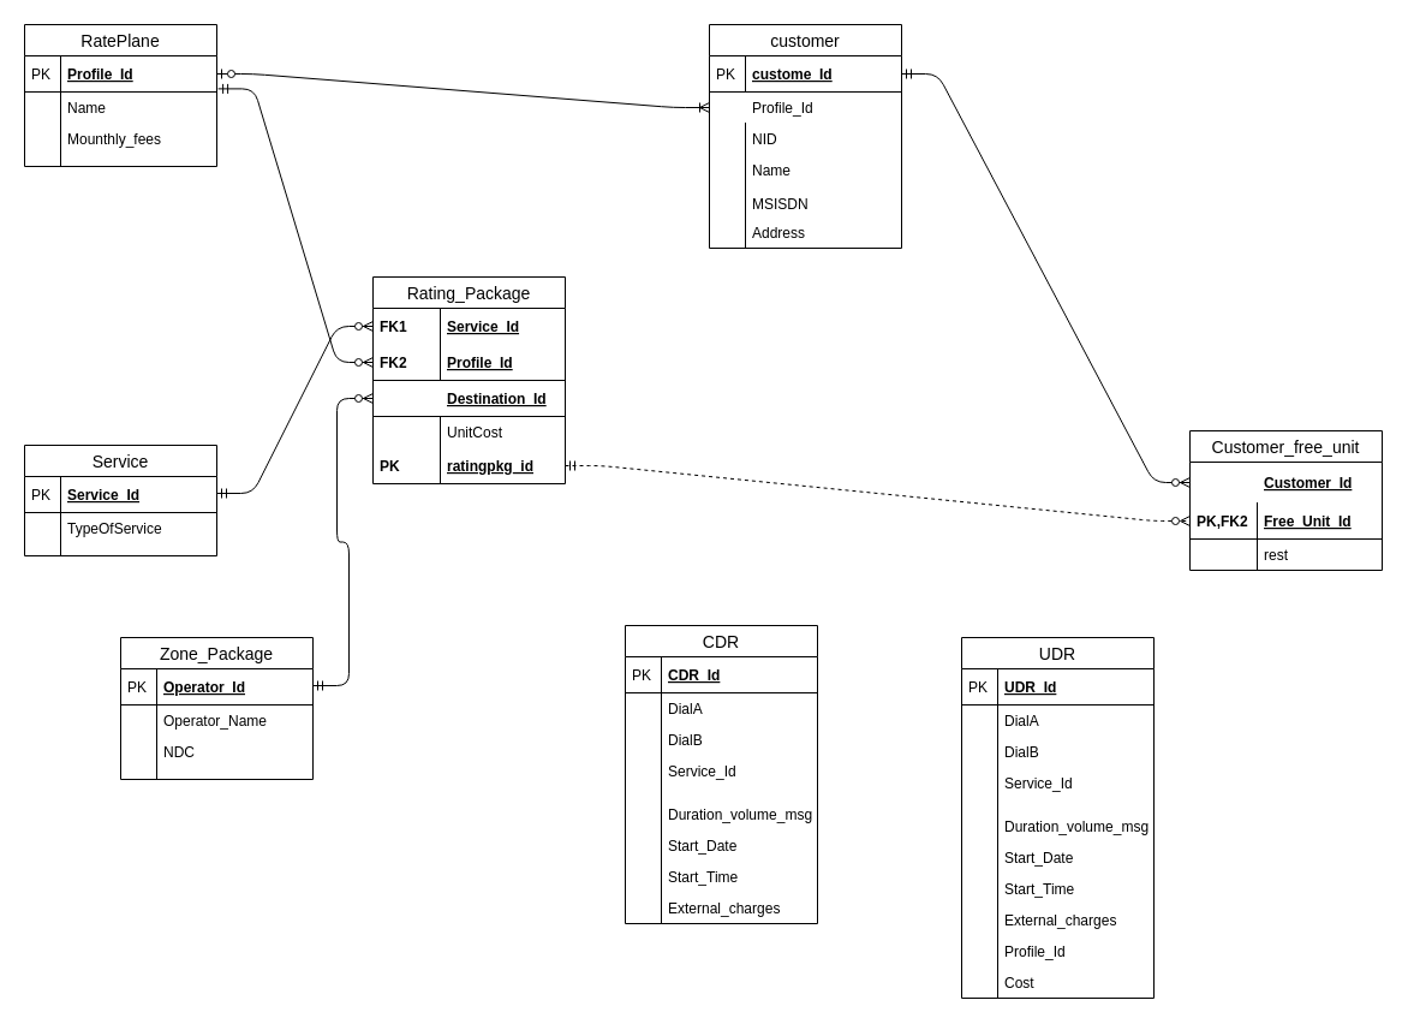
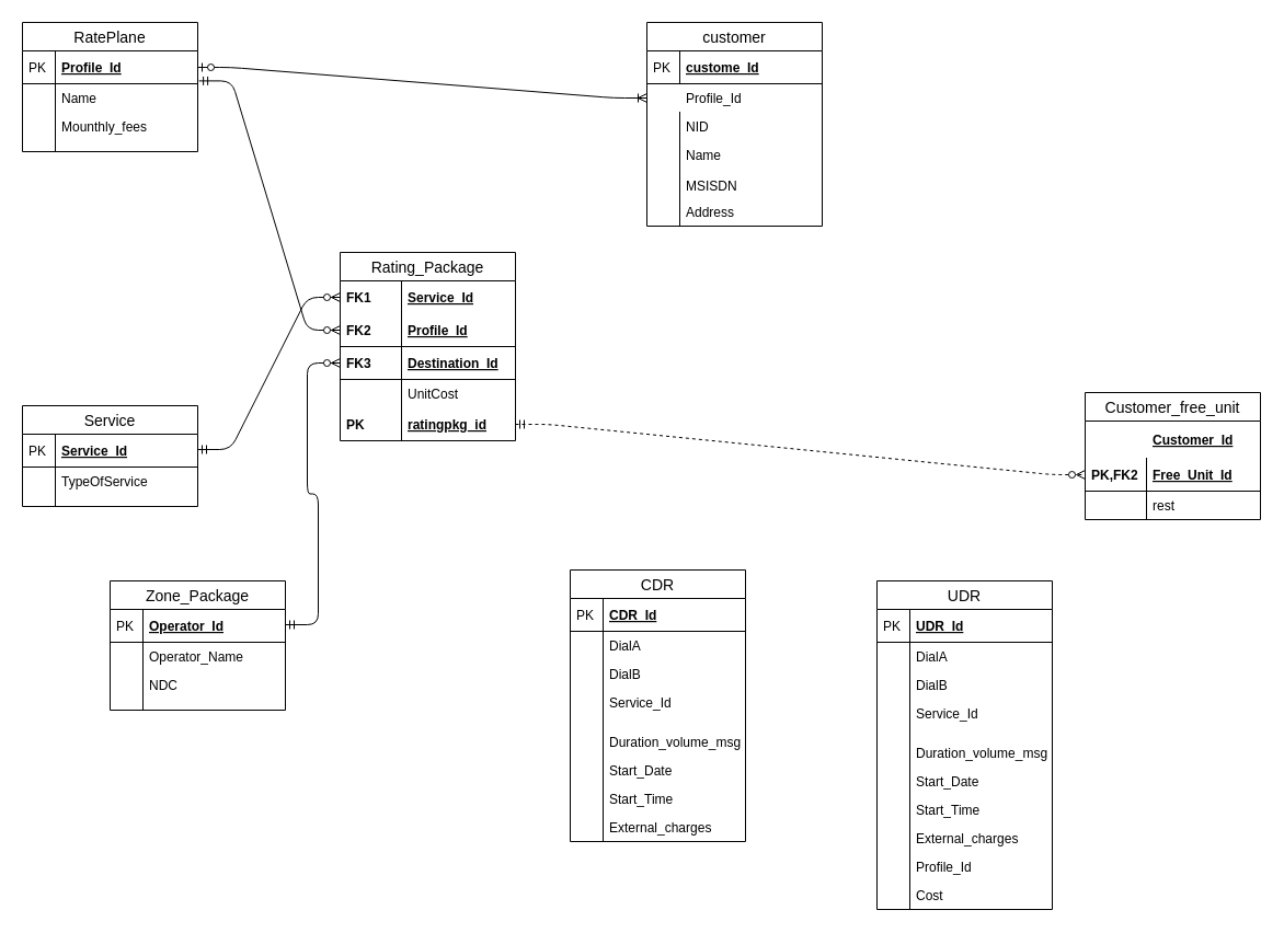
- <mxCell id="54" value="" style="edgeStyle=entityRelationEdgeStyle;fontSize=12;html=1;endArrow=ERzeroToMany;startArrow=ERmandOne;exitX=1;exitY=0.5;exitDx=0;exitDy=0;entryX=0;entryY=0.5;entryDx=0;entryDy=0;" parent="1" source="20" target="57" edge="1"><mxGeometry width="100" height="100" relative="1" as="geometry"><mxPoint x="510" y="210" as="sourcePoint" /><mxPoint x="590" y="539" as="targetPoint" /></mxGeometry></mxCell>
+ <mxCell id="37" value="FK3" style="shape=partialRectangle;fontStyle=1;top=0;left=0;bottom=0;fillColor=none;align=left;verticalAlign=middle;spacingLeft=4;spacingRight=4;overflow=hidden;rotatable=0;points=[];portConstraint=eastwest;part=1;fontSize=12;" parent="36" vertex="1" connectable="0"><mxGeometry width="56" height="30" as="geometry" /></mxCell>
